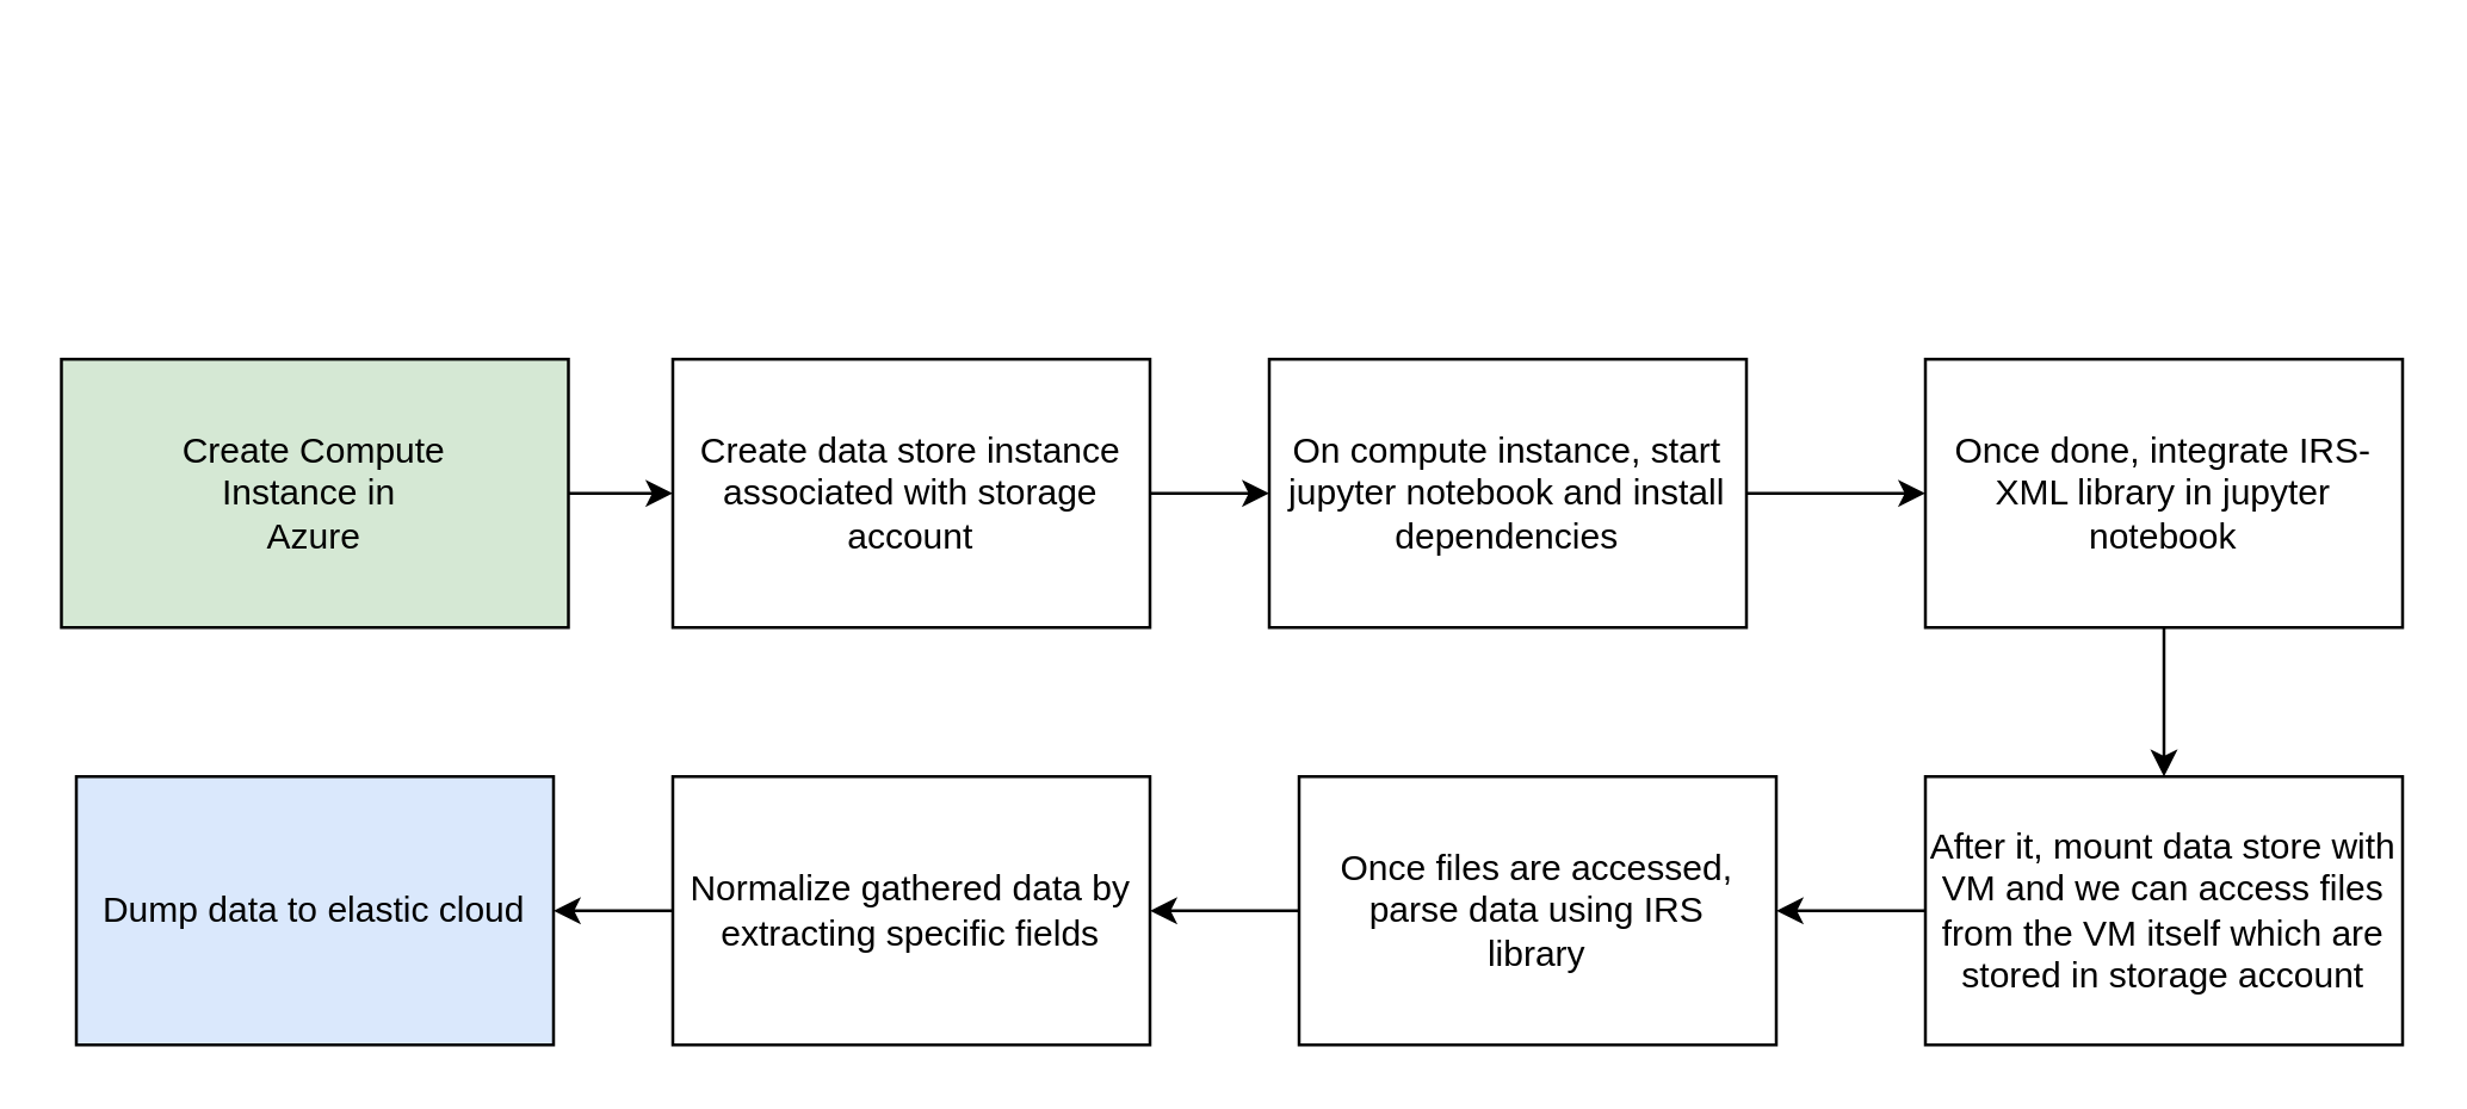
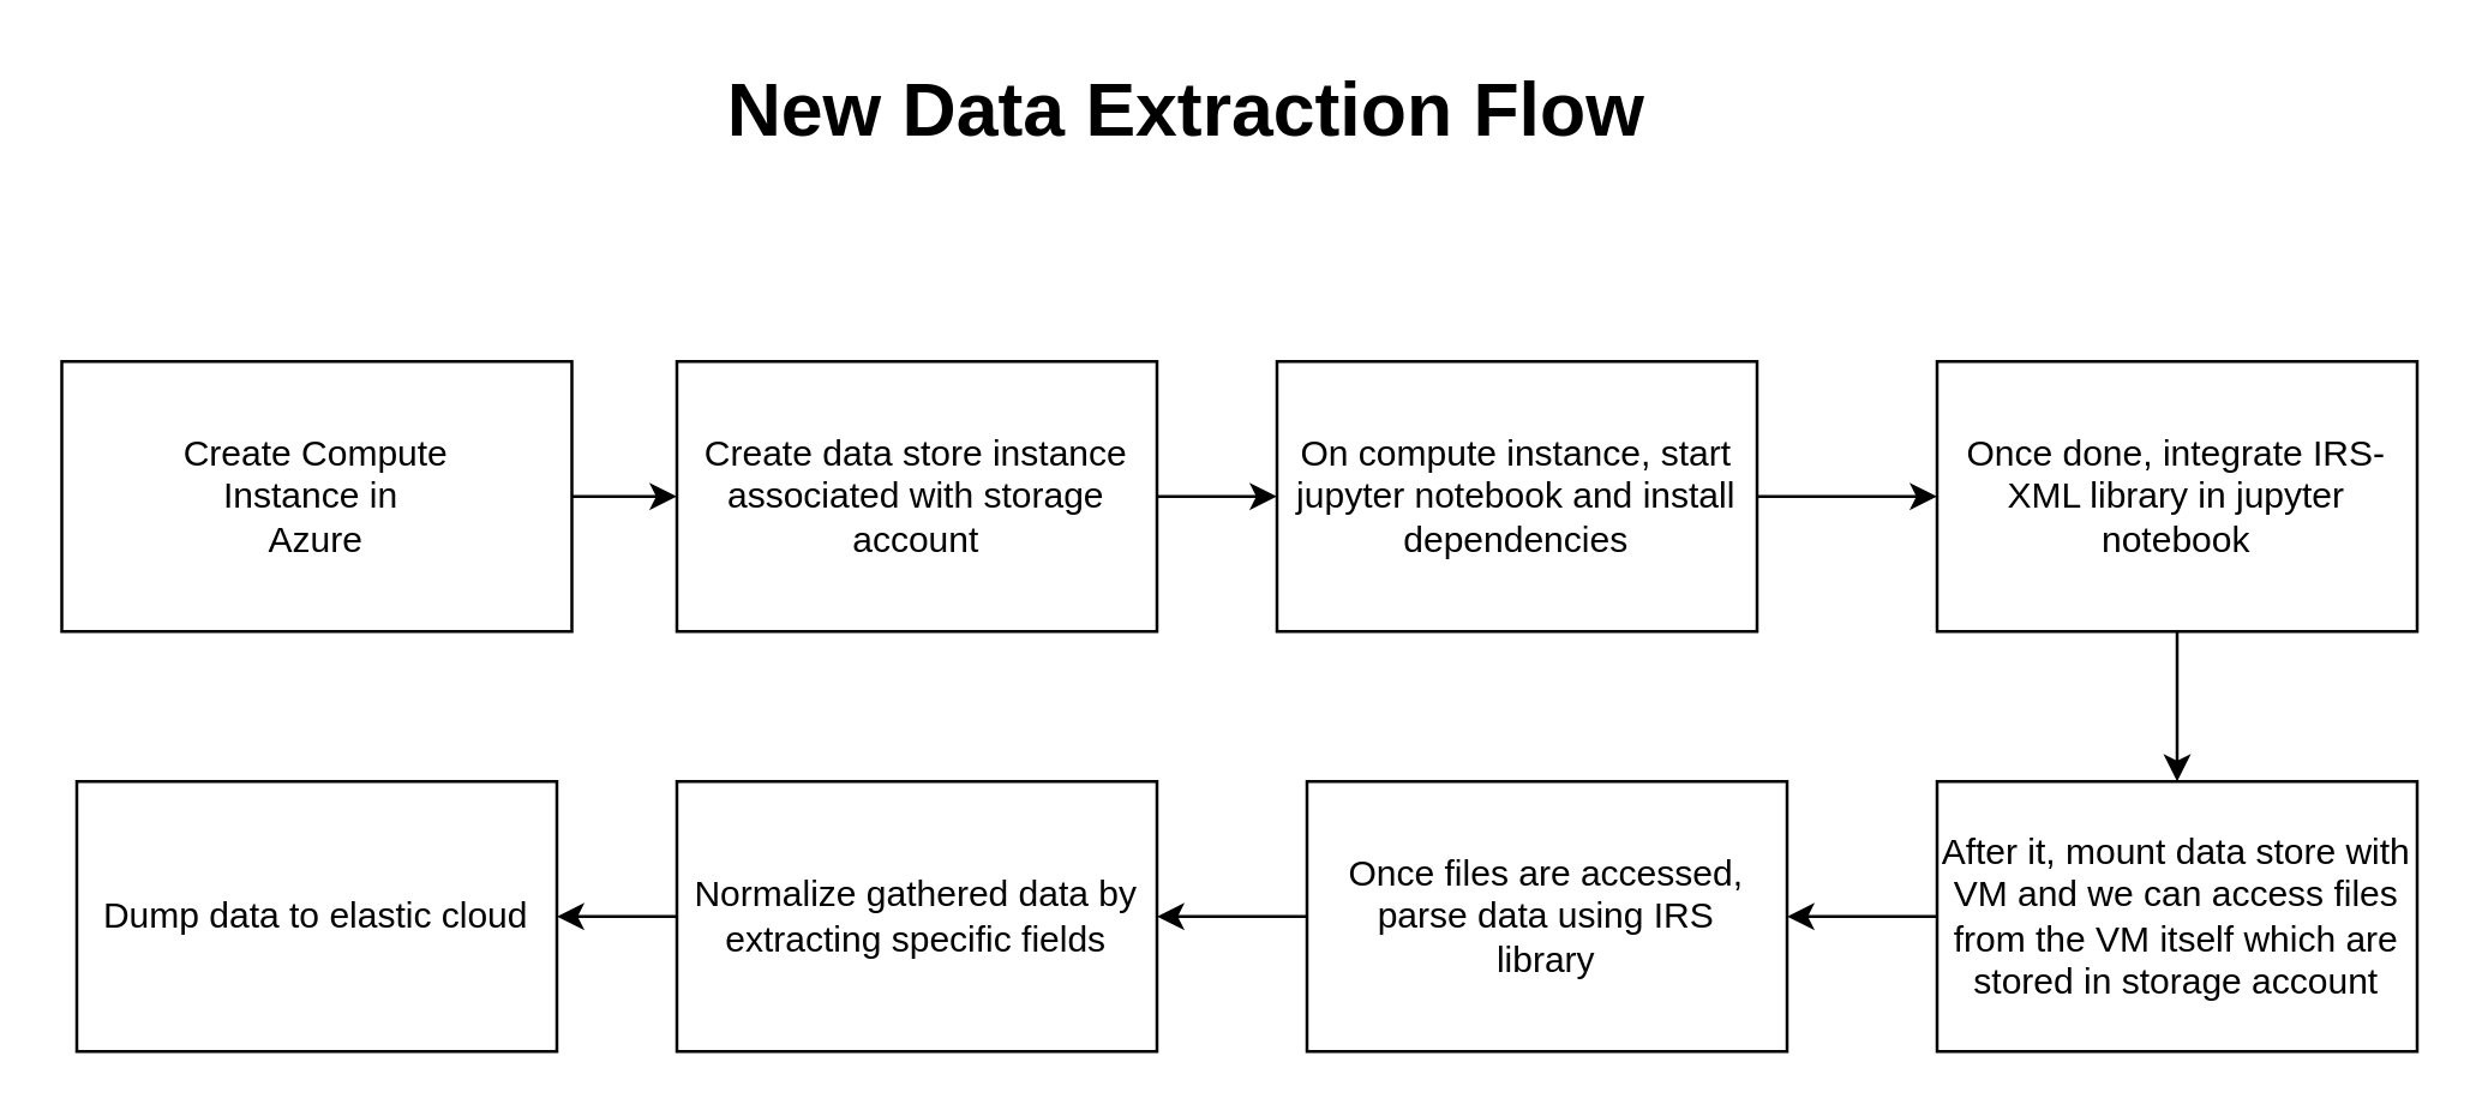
+ <mxCell id="17" value="&lt;b&gt;&lt;font style=&quot;font-size: 25px;&quot;&gt;New Data Extraction Flow&lt;/font&gt;&lt;/b&gt;" style="text;html=1;strokeColor=none;fillColor=none;align=center;verticalAlign=middle;whiteSpace=wrap;rounded=0;" vertex="1" parent="1"><mxGeometry x="235" y="20" width="320" height="30" as="geometry" /></mxCell>
- <mxCell id="3" value="Create Compute&lt;br&gt;Instance in&amp;nbsp;&lt;br&gt;Azure" style="rounded=0;whiteSpace=wrap;html=1;fillColor=#d5e8d4;" vertex="1" parent="1"><mxGeometry x="20" y="120" width="170" height="90" as="geometry" /></mxCell>
+ <mxCell id="3" value="Create Compute&lt;br&gt;Instance in&amp;nbsp;&lt;br&gt;Azure" style="rounded=0;whiteSpace=wrap;html=1;" vertex="1" parent="1"><mxGeometry x="20" y="120" width="170" height="90" as="geometry" /></mxCell>
- <mxCell id="16" value="Dump data to elastic cloud" style="rounded=0;whiteSpace=wrap;html=1;fillColor=#dae8fc;" vertex="1" parent="1"><mxGeometry x="25" y="260" width="160" height="90" as="geometry" /></mxCell>
+ <mxCell id="16" value="Dump data to elastic cloud" style="rounded=0;whiteSpace=wrap;html=1;" vertex="1" parent="1"><mxGeometry x="25" y="260" width="160" height="90" as="geometry" /></mxCell>
